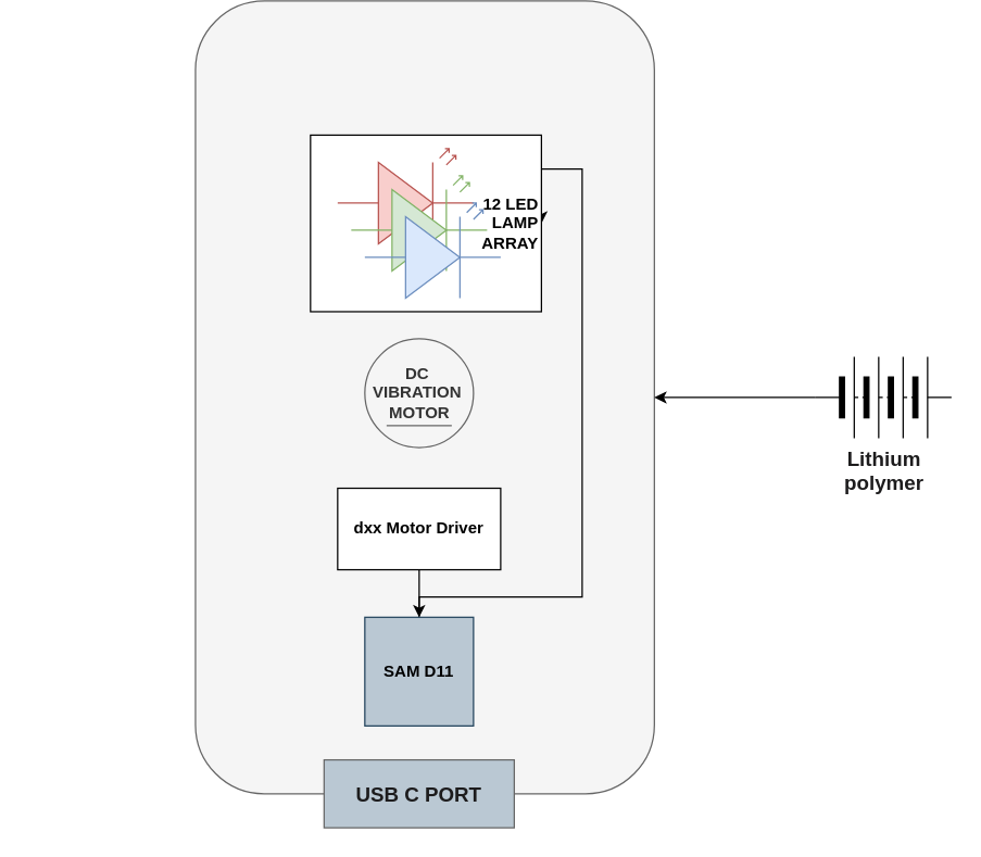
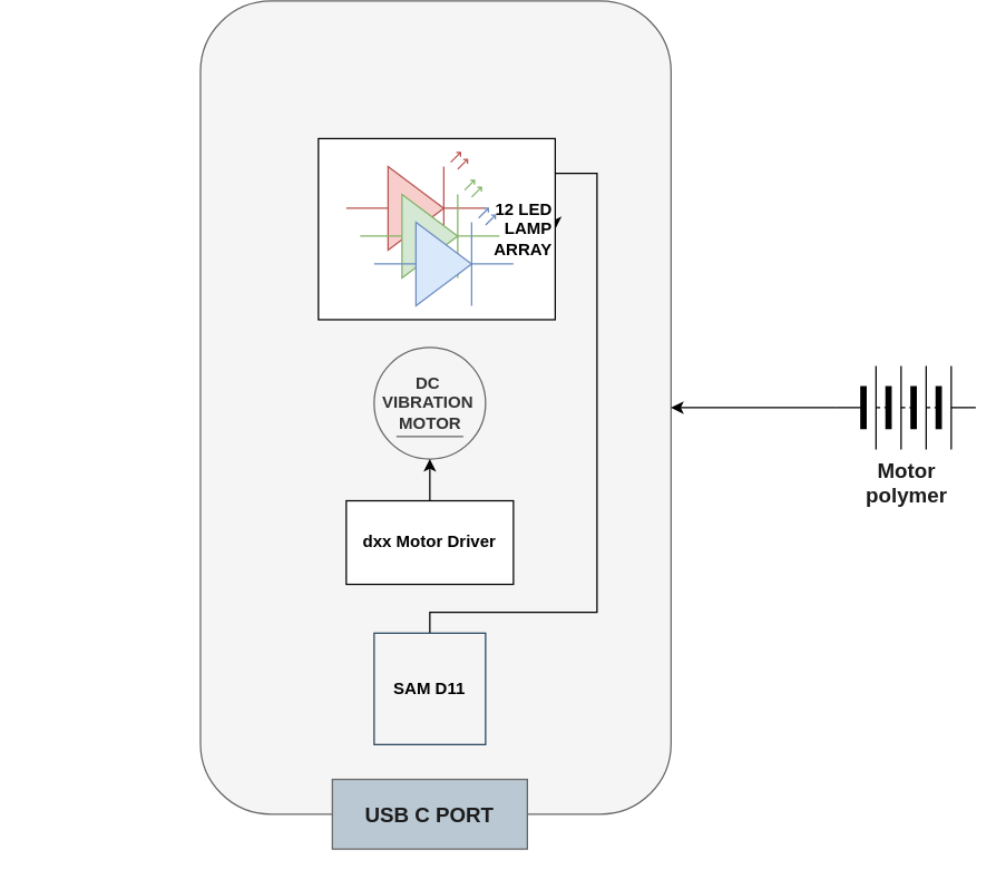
- <mxCell id="9" value="&lt;span style=&quot;color: rgb(29, 28, 29); font-family: Slack-Lato, Slack-Fractions, appleLogo, sans-serif; font-size: 15px; font-variant-ligatures: common-ligatures; text-align: left; text-wrap: wrap; background-color: rgb(255, 255, 255);&quot;&gt;&lt;b&gt;Lithium polymer&lt;/b&gt;&lt;/span&gt;" style="pointerEvents=1;verticalLabelPosition=bottom;shadow=0;dashed=0;align=center;html=1;verticalAlign=top;shape=mxgraph.electrical.miscellaneous.batteryStack;" vertex="1" parent="1"><mxGeometry x="599.88" y="183.13" width="100" height="60" as="geometry" /></mxCell>
+ <mxCell id="9" value="&lt;span style=&quot;color: rgb(29, 28, 29); font-family: Slack-Lato, Slack-Fractions, appleLogo, sans-serif; font-size: 15px; font-variant-ligatures: common-ligatures; text-align: left; text-wrap: wrap; background-color: rgb(255, 255, 255);&quot;&gt;&lt;b&gt;Motor polymer&lt;/b&gt;&lt;/span&gt;" style="pointerEvents=1;verticalLabelPosition=bottom;shadow=0;dashed=0;align=center;html=1;verticalAlign=top;shape=mxgraph.electrical.miscellaneous.batteryStack;" vertex="1" parent="1"><mxGeometry x="599.88" y="183.13" width="100" height="60" as="geometry" /></mxCell>
- <mxCell id="4" style="edgeStyle=orthogonalEdgeStyle;rounded=0;orthogonalLoop=1;jettySize=auto;html=1;" edge="1" parent="1" source="5" target="7"><mxGeometry relative="1" as="geometry" /></mxCell>
+ <mxCell id="4" style="edgeStyle=orthogonalEdgeStyle;rounded=0;orthogonalLoop=1;jettySize=auto;html=1;entryX=0.5;entryY=1;entryDx=0;entryDy=0;entryPerimeter=0;" edge="1" parent="1" source="5" target="3"><mxGeometry relative="1" as="geometry" /></mxCell>
- <mxCell id="7" value="&lt;b&gt;SAM D11&lt;/b&gt;" style="whiteSpace=wrap;html=1;aspect=fixed;fillColor=#bac8d3;strokeColor=#23445d;" vertex="1" parent="1"><mxGeometry x="268" y="375" width="80" height="80" as="geometry" /></mxCell>
+ <mxCell id="7" value="&lt;b&gt;SAM D11&lt;/b&gt;" style="whiteSpace=wrap;html=1;aspect=fixed;fillColor=#f5f5f5;strokeColor=#23445d;" vertex="1" parent="1"><mxGeometry x="268" y="375" width="80" height="80" as="geometry" /></mxCell>
